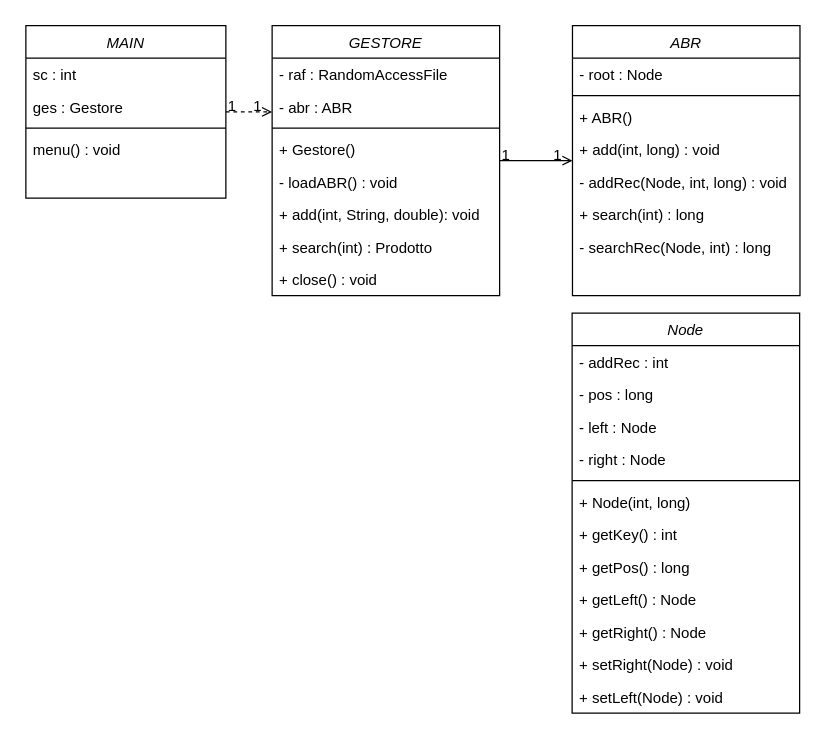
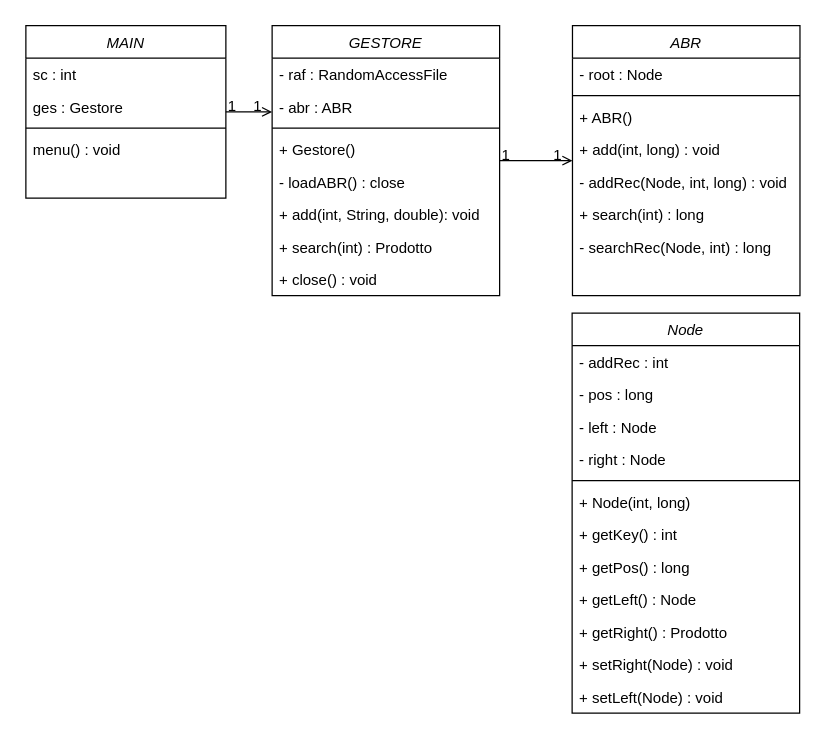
- <mxCell id="16" value="" style="endArrow=open;shadow=0;strokeWidth=1;rounded=0;curved=0;endFill=1;edgeStyle=elbowEdgeStyle;elbow=vertical;dashed=1;" parent="1" source="2" target="7" edge="1"><mxGeometry x="0.5" y="41" relative="1" as="geometry"><mxPoint x="200" y="150" as="sourcePoint" /><mxPoint x="330" y="92" as="targetPoint" /><mxPoint x="-40" y="32" as="offset" /><Array as="points"><mxPoint x="180" y="120" /></Array></mxGeometry></mxCell>
+ <mxCell id="16" value="" style="endArrow=open;shadow=0;strokeWidth=1;rounded=0;curved=0;endFill=1;edgeStyle=elbowEdgeStyle;elbow=vertical;" parent="1" source="2" target="7" edge="1"><mxGeometry x="0.5" y="41" relative="1" as="geometry"><mxPoint x="200" y="150" as="sourcePoint" /><mxPoint x="330" y="92" as="targetPoint" /><mxPoint x="-40" y="32" as="offset" /><Array as="points"><mxPoint x="180" y="120" /></Array></mxGeometry></mxCell>
- <mxCell id="12" value="- loadABR() : void" style="text;align=left;verticalAlign=top;spacingLeft=4;spacingRight=4;overflow=hidden;rotatable=0;points=[[0,0.5],[1,0.5]];portConstraint=eastwest;" parent="7" vertex="1"><mxGeometry y="112" width="182" height="26" as="geometry" /></mxCell>
+ <mxCell id="12" value="- loadABR() : close" style="text;align=left;verticalAlign=top;spacingLeft=4;spacingRight=4;overflow=hidden;rotatable=0;points=[[0,0.5],[1,0.5]];portConstraint=eastwest;" parent="7" vertex="1"><mxGeometry y="112" width="182" height="26" as="geometry" /></mxCell>
- <mxCell id="40" value="+ getRight() : Node" style="text;align=left;verticalAlign=top;spacingLeft=4;spacingRight=4;overflow=hidden;rotatable=0;points=[[0,0.5],[1,0.5]];portConstraint=eastwest;" vertex="1" parent="30"><mxGeometry y="242" width="182" height="26" as="geometry" /></mxCell>
+ <mxCell id="40" value="+ getRight() : Prodotto" style="text;align=left;verticalAlign=top;spacingLeft=4;spacingRight=4;overflow=hidden;rotatable=0;points=[[0,0.5],[1,0.5]];portConstraint=eastwest;" vertex="1" parent="30"><mxGeometry y="242" width="182" height="26" as="geometry" /></mxCell>
